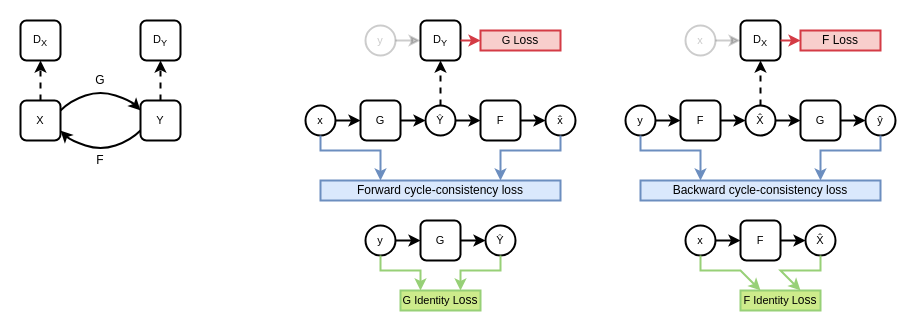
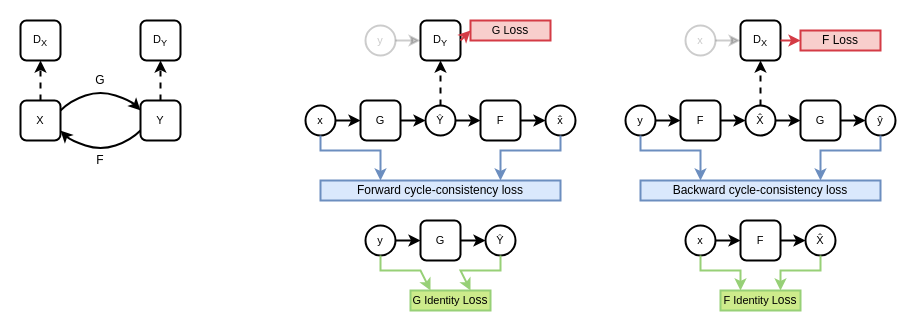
- <mxCell id="25" value="&lt;font face=&quot;Arial&quot;&gt;&lt;span style=&quot;font-size: 11px&quot;&gt;G L&lt;/span&gt;oss&lt;br&gt;&lt;/font&gt;" style="text;html=1;fillColor=#f8cecc;align=center;verticalAlign=middle;whiteSpace=wrap;rounded=0;strokeWidth=2;strokeColor=#D43B45;" vertex="1" parent="1"><mxGeometry x="480" y="30" width="80" height="20" as="geometry" /></mxCell>
+ <mxCell id="25" value="&lt;font face=&quot;Arial&quot;&gt;&lt;span style=&quot;font-size: 11px&quot;&gt;G L&lt;/span&gt;oss&lt;br&gt;&lt;/font&gt;" style="text;html=1;fillColor=#f8cecc;align=center;verticalAlign=middle;whiteSpace=wrap;rounded=0;strokeWidth=2;strokeColor=#D43B45;" vertex="1" parent="1"><mxGeometry x="470" y="20" width="80" height="20" as="geometry" /></mxCell>
- <mxCell id="51" value="&lt;font face=&quot;Arial&quot;&gt;&lt;span style=&quot;font-size: 11px&quot;&gt;G Identity L&lt;/span&gt;oss&lt;br&gt;&lt;/font&gt;" style="text;html=1;fillColor=#cdeb8b;align=center;verticalAlign=middle;whiteSpace=wrap;rounded=0;strokeWidth=2;strokeColor=#97D077;" vertex="1" parent="1"><mxGeometry x="400" y="290" width="80" height="20" as="geometry" /></mxCell>
+ <mxCell id="51" value="&lt;font face=&quot;Arial&quot;&gt;&lt;span style=&quot;font-size: 11px&quot;&gt;G Identity L&lt;/span&gt;oss&lt;br&gt;&lt;/font&gt;" style="text;html=1;fillColor=#cdeb8b;align=center;verticalAlign=middle;whiteSpace=wrap;rounded=0;strokeWidth=2;strokeColor=#97D077;" vertex="1" parent="1"><mxGeometry x="410" y="290" width="80" height="20" as="geometry" /></mxCell>
- <mxCell id="61" value="&lt;font face=&quot;Arial&quot;&gt;&lt;span style=&quot;font-size: 11px&quot;&gt;F Identity L&lt;/span&gt;oss&lt;br&gt;&lt;/font&gt;" style="text;html=1;fillColor=#cdeb8b;align=center;verticalAlign=middle;whiteSpace=wrap;rounded=0;strokeWidth=2;strokeColor=#97D077;" vertex="1" parent="1"><mxGeometry x="740" y="290" width="80" height="20" as="geometry" /></mxCell>
+ <mxCell id="61" value="&lt;font face=&quot;Arial&quot;&gt;&lt;span style=&quot;font-size: 11px&quot;&gt;F Identity L&lt;/span&gt;oss&lt;br&gt;&lt;/font&gt;" style="text;html=1;fillColor=#cdeb8b;align=center;verticalAlign=middle;whiteSpace=wrap;rounded=0;strokeWidth=2;strokeColor=#97D077;" vertex="1" parent="1"><mxGeometry x="720" y="290" width="80" height="20" as="geometry" /></mxCell>
